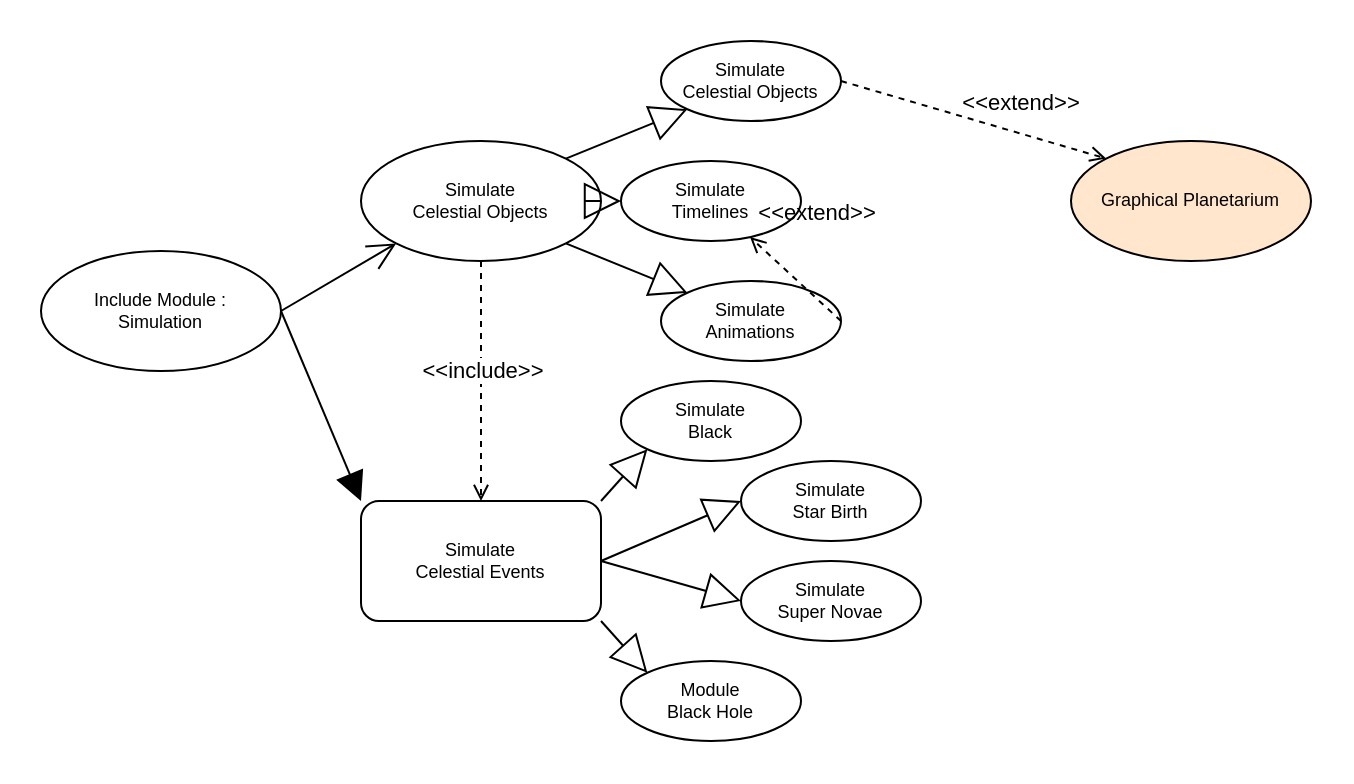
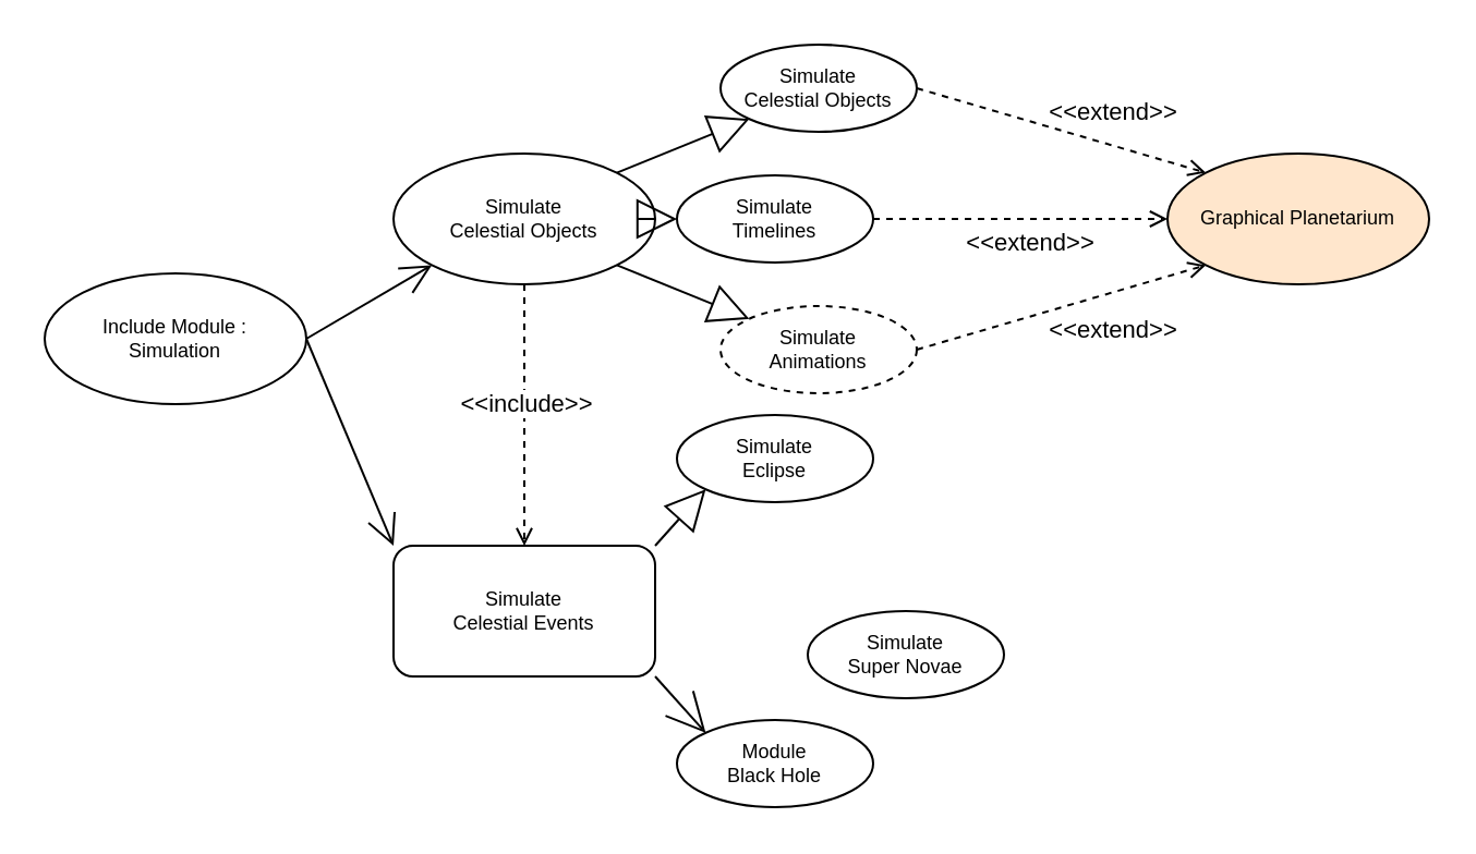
+ <mxCell id="14" value="&amp;lt;&amp;lt;extend&amp;gt;&amp;gt;" style="html=1;verticalAlign=bottom;labelBackgroundColor=none;endArrow=open;endFill=0;dashed=1;rounded=0;exitX=1;exitY=0.5;exitDx=0;exitDy=0;entryX=0;entryY=0.5;entryDx=0;entryDy=0;" edge="1" parent="1" source="8" target="13"><mxGeometry x="0.067" y="-20" width="160" relative="1" as="geometry"><mxPoint x="455" y="99.71" as="sourcePoint" /><mxPoint x="555" y="99.71" as="targetPoint" /><mxPoint as="offset" /></mxGeometry></mxCell>
- <mxCell id="16" value="&amp;lt;&amp;lt;extend&amp;gt;&amp;gt;" style="html=1;verticalAlign=bottom;labelBackgroundColor=none;endArrow=open;endFill=0;dashed=1;rounded=0;exitX=1;exitY=0.5;exitDx=0;exitDy=0;" edge="1" parent="1" source="9" target="8"><mxGeometry x="0.252" y="-25" width="160" relative="1" as="geometry"><mxPoint x="470" y="120" as="sourcePoint" /><mxPoint x="555" y="120" as="targetPoint" /><mxPoint as="offset" /></mxGeometry></mxCell>
+ <mxCell id="16" value="&amp;lt;&amp;lt;extend&amp;gt;&amp;gt;" style="html=1;verticalAlign=bottom;labelBackgroundColor=none;endArrow=open;endFill=0;dashed=1;rounded=0;exitX=1;exitY=0.5;exitDx=0;exitDy=0;entryX=0;entryY=1;entryDx=0;entryDy=0;" edge="1" parent="1" source="9" target="13"><mxGeometry x="0.252" y="-25" width="160" relative="1" as="geometry"><mxPoint x="470" y="120" as="sourcePoint" /><mxPoint x="555" y="120" as="targetPoint" /><mxPoint as="offset" /></mxGeometry></mxCell>
- <mxCell id="9" value="Simulate&lt;div&gt;Animations&lt;/div&gt;" style="ellipse;whiteSpace=wrap;html=1;fontSize=9;" vertex="1" parent="1"><mxGeometry x="330" y="140" width="90" height="40" as="geometry" /></mxCell>
+ <mxCell id="9" value="Simulate&lt;div&gt;Animations&lt;/div&gt;" style="ellipse;whiteSpace=wrap;html=1;fontSize=9;dashed=1;" vertex="1" parent="1"><mxGeometry x="330" y="140" width="90" height="40" as="geometry" /></mxCell>
- <mxCell id="19" value="&lt;div&gt;Simulate&lt;/div&gt;Black" style="ellipse;whiteSpace=wrap;html=1;fontSize=9;" vertex="1" parent="1"><mxGeometry x="310" y="190" width="90" height="40" as="geometry" /></mxCell>
+ <mxCell id="19" value="&lt;div&gt;Simulate&lt;/div&gt;Eclipse" style="ellipse;whiteSpace=wrap;html=1;fontSize=9;" vertex="1" parent="1"><mxGeometry x="310" y="190" width="90" height="40" as="geometry" /></mxCell>
- <mxCell id="4" value="" style="endArrow=block;endFill=1;endSize=12;html=1;rounded=0;exitX=1;exitY=0.5;exitDx=0;exitDy=0;entryX=0;entryY=0;entryDx=0;entryDy=0;" edge="1" parent="1" source="2" target="3"><mxGeometry width="160" relative="1" as="geometry"><mxPoint x="100" y="70" as="sourcePoint" /><mxPoint x="190" y="30" as="targetPoint" /></mxGeometry></mxCell>
+ <mxCell id="4" value="" style="endArrow=open;endFill=1;endSize=12;html=1;rounded=0;exitX=1;exitY=0.5;exitDx=0;exitDy=0;entryX=0;entryY=0;entryDx=0;entryDy=0;" edge="1" parent="1" source="2" target="3"><mxGeometry width="160" relative="1" as="geometry"><mxPoint x="100" y="70" as="sourcePoint" /><mxPoint x="190" y="30" as="targetPoint" /></mxGeometry></mxCell>
- <mxCell id="20" value="&lt;div&gt;Simulate&lt;/div&gt;Star Birth" style="ellipse;whiteSpace=wrap;html=1;fontSize=9;" vertex="1" parent="1"><mxGeometry x="370" y="230" width="90" height="40" as="geometry" /></mxCell>
- <mxCell id="26" value="" style="endArrow=block;endSize=16;endFill=0;html=1;rounded=0;exitX=1;exitY=0.5;exitDx=0;exitDy=0;entryX=0;entryY=0.5;entryDx=0;entryDy=0;" edge="1" parent="1" source="3" target="20"><mxGeometry width="160" relative="1" as="geometry"><mxPoint x="302" y="321" as="sourcePoint" /><mxPoint x="343" y="356" as="targetPoint" /></mxGeometry></mxCell>
- <mxCell id="25" value="" style="endArrow=block;endSize=16;endFill=0;html=1;rounded=0;exitX=1;exitY=0.5;exitDx=0;exitDy=0;entryX=0;entryY=0.5;entryDx=0;entryDy=0;" edge="1" parent="1" source="3" target="21"><mxGeometry width="160" relative="1" as="geometry"><mxPoint x="292" y="311" as="sourcePoint" /><mxPoint x="333" y="346" as="targetPoint" /></mxGeometry></mxCell>
- <mxCell id="24" value="" style="endArrow=block;endSize=16;endFill=0;html=1;rounded=0;exitX=1;exitY=1;exitDx=0;exitDy=0;entryX=0;entryY=0;entryDx=0;entryDy=0;" edge="1" parent="1" source="3" target="22"><mxGeometry width="160" relative="1" as="geometry"><mxPoint x="292" y="269" as="sourcePoint" /><mxPoint x="333" y="234" as="targetPoint" /></mxGeometry></mxCell>
+ <mxCell id="24" value="" style="endArrow=open;endSize=16;endFill=0;html=1;rounded=0;exitX=1;exitY=1;exitDx=0;exitDy=0;entryX=0;entryY=0;entryDx=0;entryDy=0;" edge="1" parent="1" source="3" target="22"><mxGeometry width="160" relative="1" as="geometry"><mxPoint x="292" y="269" as="sourcePoint" /><mxPoint x="333" y="234" as="targetPoint" /></mxGeometry></mxCell>
